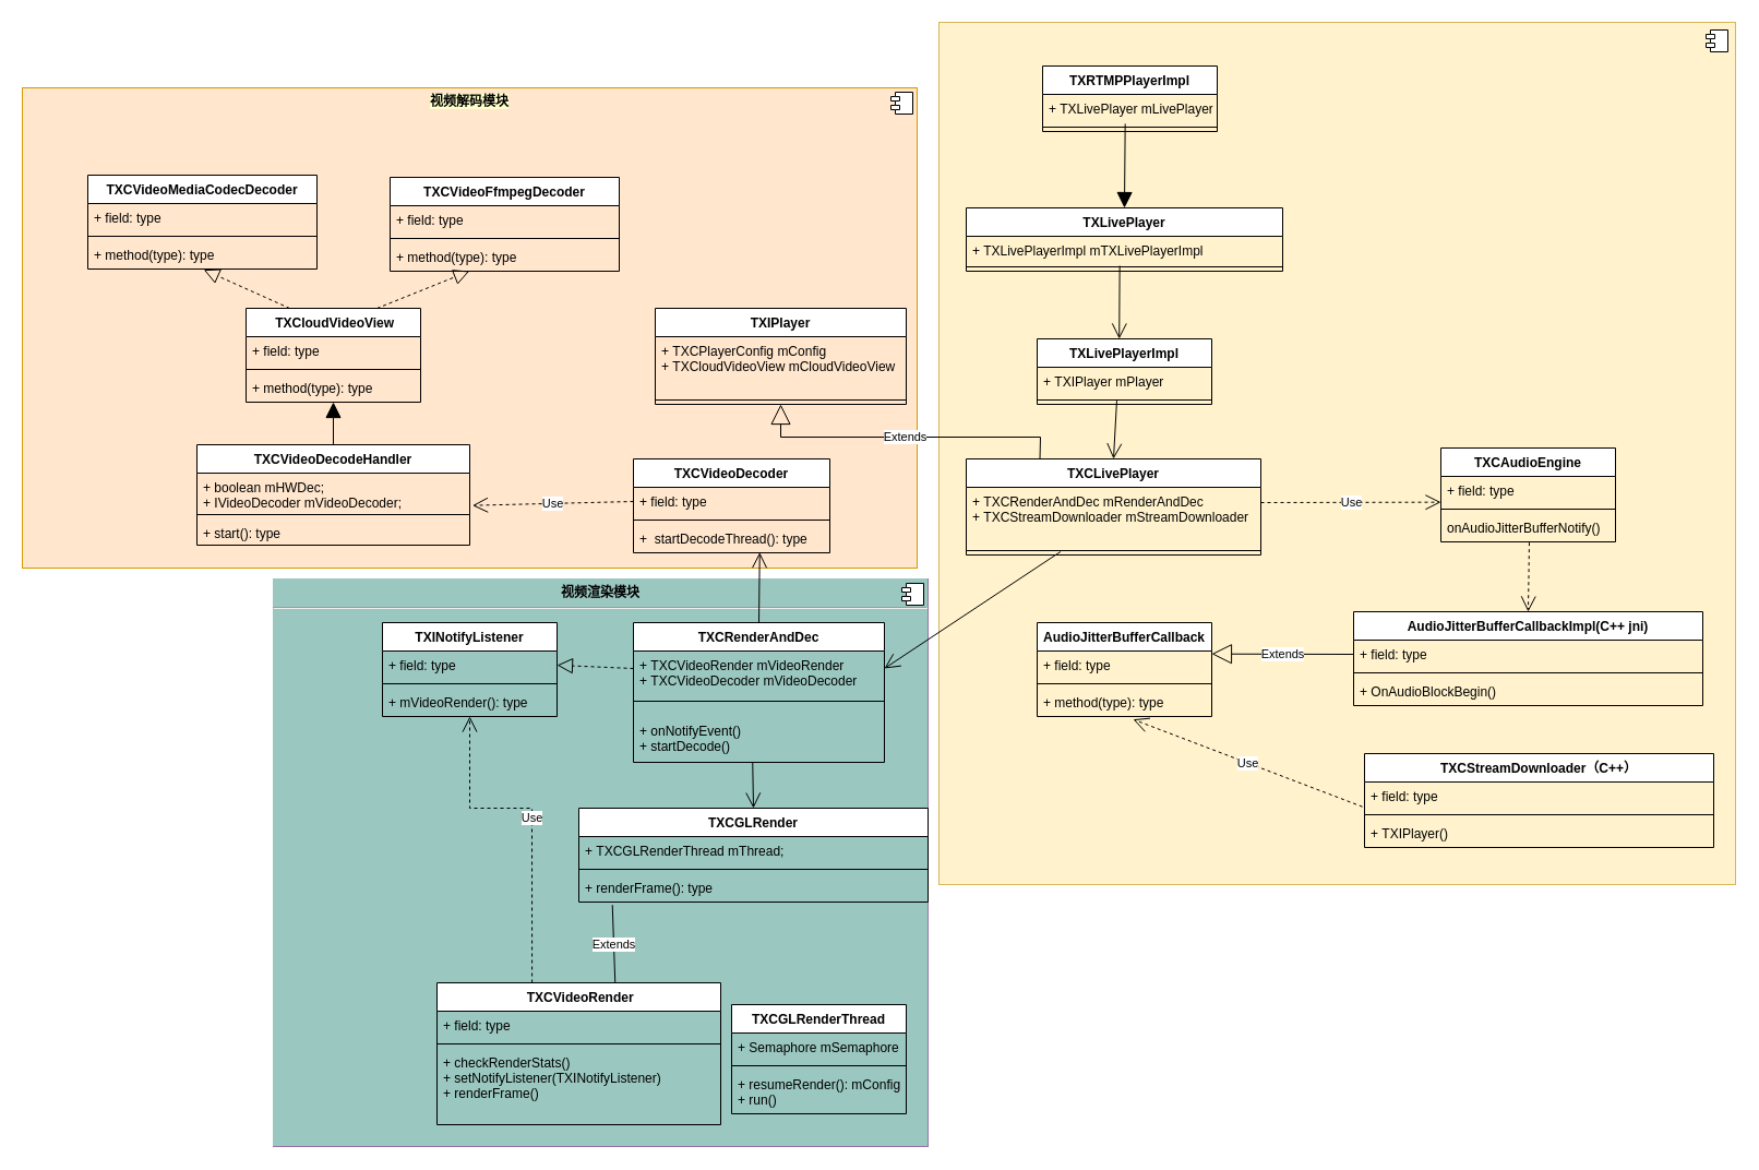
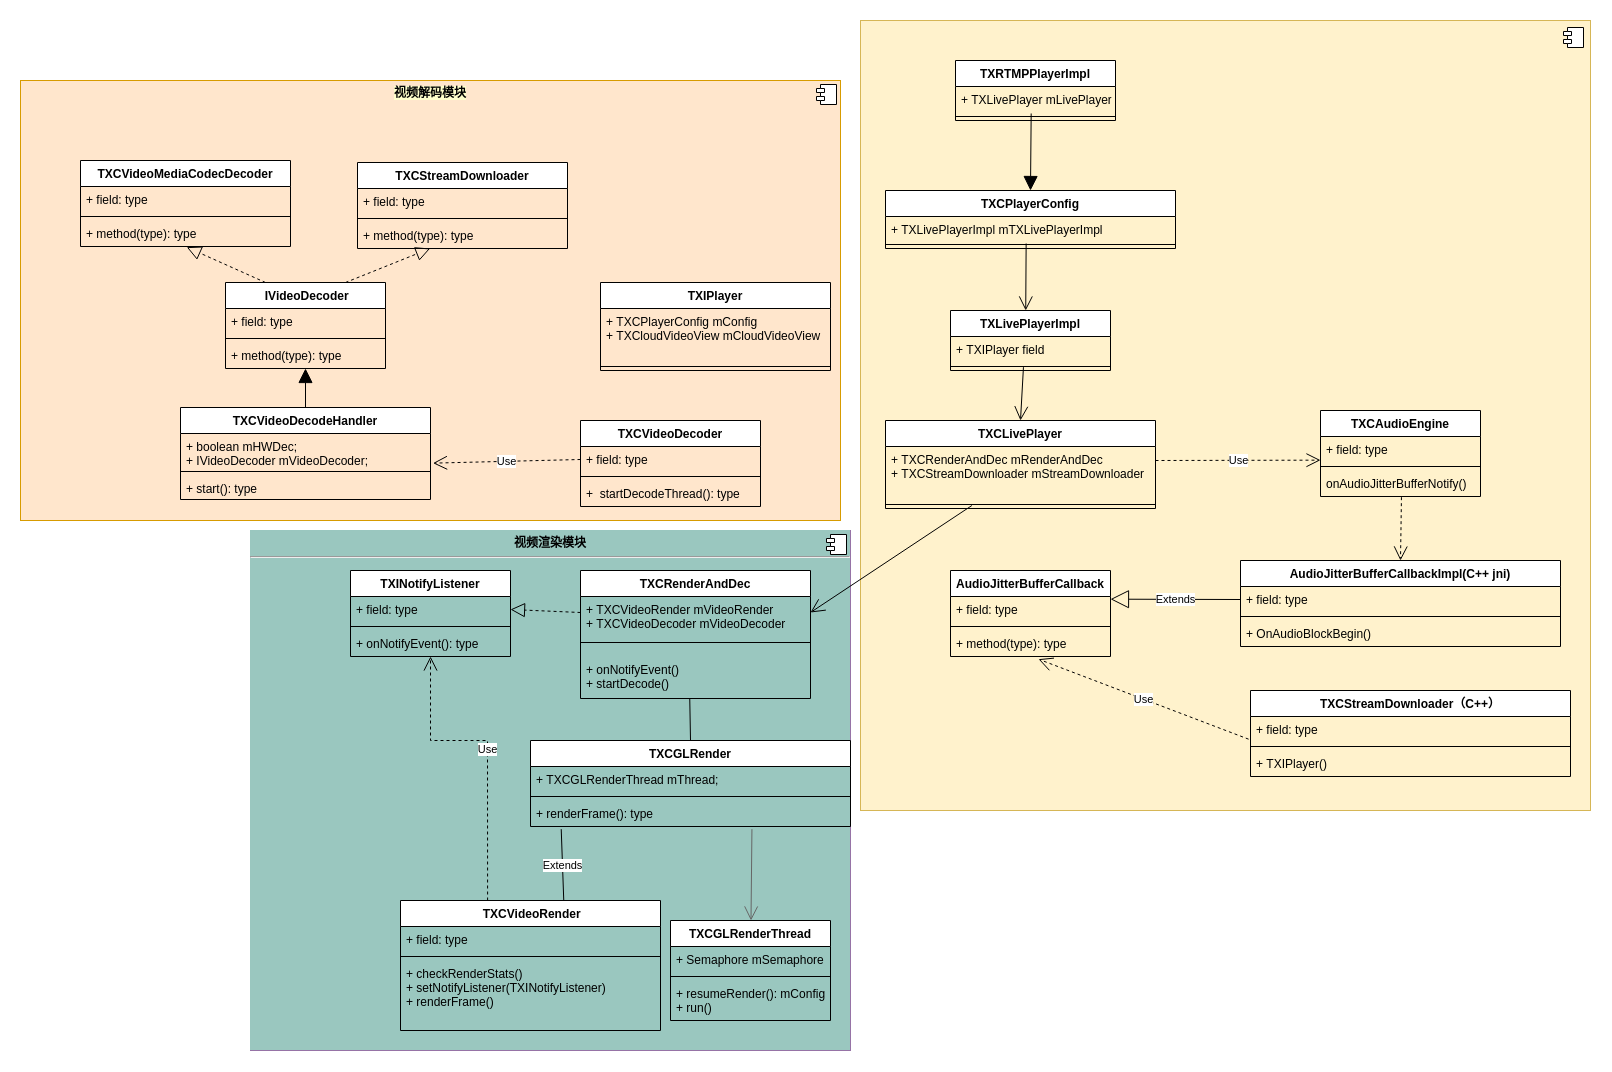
- <mxCell id="87" value="TXCVideoFfmpegDecoder" style="swimlane;fontStyle=1;align=center;verticalAlign=top;childLayout=stackLayout;horizontal=1;startSize=26;horizontalStack=0;resizeParent=1;resizeParentMax=0;resizeLast=0;collapsible=1;marginBottom=0;" parent="1" vertex="1"><mxGeometry x="357" y="162" width="210" height="86" as="geometry" /></mxCell>
+ <mxCell id="87" value="TXCStreamDownloader" style="swimlane;fontStyle=1;align=center;verticalAlign=top;childLayout=stackLayout;horizontal=1;startSize=26;horizontalStack=0;resizeParent=1;resizeParentMax=0;resizeLast=0;collapsible=1;marginBottom=0;" parent="1" vertex="1"><mxGeometry x="357" y="162" width="210" height="86" as="geometry" /></mxCell>
- <mxCell id="12" value="TXLivePlayer" style="swimlane;fontStyle=1;align=center;verticalAlign=top;childLayout=stackLayout;horizontal=1;startSize=26;horizontalStack=0;resizeParent=1;resizeParentMax=0;resizeLast=0;collapsible=1;marginBottom=0;" parent="1" vertex="1"><mxGeometry x="885" y="190" width="290" height="58" as="geometry" /></mxCell>
+ <mxCell id="12" value="TXCPlayerConfig" style="swimlane;fontStyle=1;align=center;verticalAlign=top;childLayout=stackLayout;horizontal=1;startSize=26;horizontalStack=0;resizeParent=1;resizeParentMax=0;resizeLast=0;collapsible=1;marginBottom=0;" parent="1" vertex="1"><mxGeometry x="885" y="190" width="290" height="58" as="geometry" /></mxCell>
- <mxCell id="92" value=" TXCloudVideoView" style="swimlane;fontStyle=1;align=center;verticalAlign=top;childLayout=stackLayout;horizontal=1;startSize=26;horizontalStack=0;resizeParent=1;resizeParentMax=0;resizeLast=0;collapsible=1;marginBottom=0;" parent="1" vertex="1"><mxGeometry x="225" y="282" width="160" height="86" as="geometry" /></mxCell>
+ <mxCell id="92" value=" IVideoDecoder" style="swimlane;fontStyle=1;align=center;verticalAlign=top;childLayout=stackLayout;horizontal=1;startSize=26;horizontalStack=0;resizeParent=1;resizeParentMax=0;resizeLast=0;collapsible=1;marginBottom=0;" parent="1" vertex="1"><mxGeometry x="225" y="282" width="160" height="86" as="geometry" /></mxCell>
- <mxCell id="17" value="+ TXIPlayer mPlayer" style="text;strokeColor=none;fillColor=none;align=left;verticalAlign=top;spacingLeft=4;spacingRight=4;overflow=hidden;rotatable=0;points=[[0,0.5],[1,0.5]];portConstraint=eastwest;" parent="16" vertex="1"><mxGeometry y="26" width="160" height="26" as="geometry" /></mxCell>
+ <mxCell id="17" value="+ TXIPlayer field" style="text;strokeColor=none;fillColor=none;align=left;verticalAlign=top;spacingLeft=4;spacingRight=4;overflow=hidden;rotatable=0;points=[[0,0.5],[1,0.5]];portConstraint=eastwest;" parent="16" vertex="1"><mxGeometry y="26" width="160" height="26" as="geometry" /></mxCell>
- <mxCell id="61" value="Extends" style="endArrow=block;endSize=16;endFill=0;html=1;rounded=0;exitX=0.25;exitY=0;exitDx=0;exitDy=0;entryX=0.5;entryY=1;entryDx=0;entryDy=0;" parent="1" source="19" target="23" edge="1"><mxGeometry width="160" relative="1" as="geometry"><mxPoint x="952.5" y="420" as="sourcePoint" /><mxPoint x="715" y="370" as="targetPoint" /><Array as="points"><mxPoint x="953" y="400" /><mxPoint x="715" y="400" /></Array></mxGeometry></mxCell>
- <mxCell id="81" value="" style="endArrow=open;endFill=1;endSize=12;html=1;rounded=0;entryX=0.643;entryY=0.987;entryDx=0;entryDy=0;exitX=0.5;exitY=0;exitDx=0;exitDy=0;entryPerimeter=0;" parent="1" source="46" target="80" edge="1"><mxGeometry width="160" relative="1" as="geometry"><mxPoint x="699.25" y="692" as="sourcePoint" /><mxPoint x="700" y="750" as="targetPoint" /></mxGeometry></mxCell>
- <mxCell id="60" value="+ mVideoRender(): type" style="text;strokeColor=none;fillColor=none;align=left;verticalAlign=top;spacingLeft=4;spacingRight=4;overflow=hidden;rotatable=0;points=[[0,0.5],[1,0.5]];portConstraint=eastwest;" parent="57" vertex="1"><mxGeometry y="60" width="160" height="26" as="geometry" /></mxCell>
+ <mxCell id="60" value="+ onNotifyEvent(): type" style="text;strokeColor=none;fillColor=none;align=left;verticalAlign=top;spacingLeft=4;spacingRight=4;overflow=hidden;rotatable=0;points=[[0,0.5],[1,0.5]];portConstraint=eastwest;" parent="57" vertex="1"><mxGeometry y="60" width="160" height="26" as="geometry" /></mxCell>
- <mxCell id="55" value="" style="endArrow=open;endFill=1;endSize=12;html=1;rounded=0;entryX=0.5;entryY=0;entryDx=0;entryDy=0;exitX=0.475;exitY=1;exitDx=0;exitDy=0;exitPerimeter=0;" parent="1" source="49" target="62" edge="1"><mxGeometry width="160" relative="1" as="geometry"><mxPoint x="690" y="690" as="sourcePoint" /><mxPoint x="690" y="700" as="targetPoint" /></mxGeometry></mxCell>
+ <mxCell id="55" value="" style="endArrow=none;endFill=1;endSize=12;html=1;rounded=0;entryX=0.5;entryY=0;entryDx=0;entryDy=0;exitX=0.475;exitY=1;exitDx=0;exitDy=0;exitPerimeter=0;" parent="1" source="49" target="62" edge="1"><mxGeometry width="160" relative="1" as="geometry"><mxPoint x="690" y="690" as="sourcePoint" /><mxPoint x="690" y="700" as="targetPoint" /></mxGeometry></mxCell>
+ <mxCell id="67" value="" style="endArrow=open;endFill=1;endSize=12;html=1;rounded=0;exitX=0.692;exitY=1.103;exitDx=0;exitDy=0;exitPerimeter=0;fillColor=#f5f5f5;strokeColor=#666666;" parent="1" source="65" target="68" edge="1"><mxGeometry width="160" relative="1" as="geometry"><mxPoint y="830" as="sourcePoint" x="770" /><mxPoint x="1040" y="680" as="targetPoint" /></mxGeometry></mxCell>
